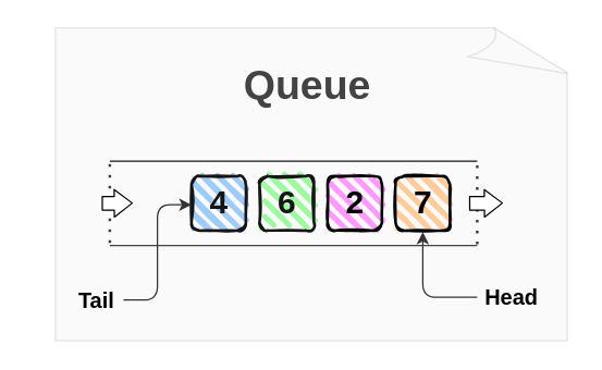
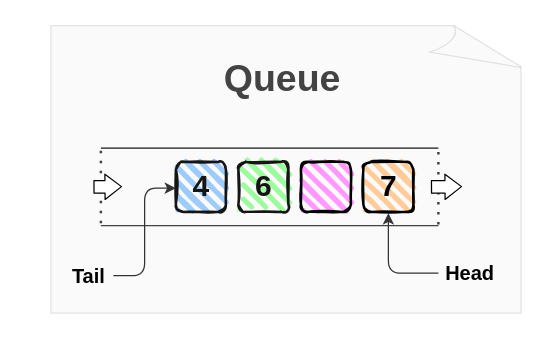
- <mxCell id="16" value="2" style="text;strokeColor=none;fillColor=none;html=1;fontSize=24;fontStyle=1;verticalAlign=middle;align=center;rounded=1;" parent="14" vertex="1"><mxGeometry x="5" y="5" width="30" height="30" as="geometry" /></mxCell>
